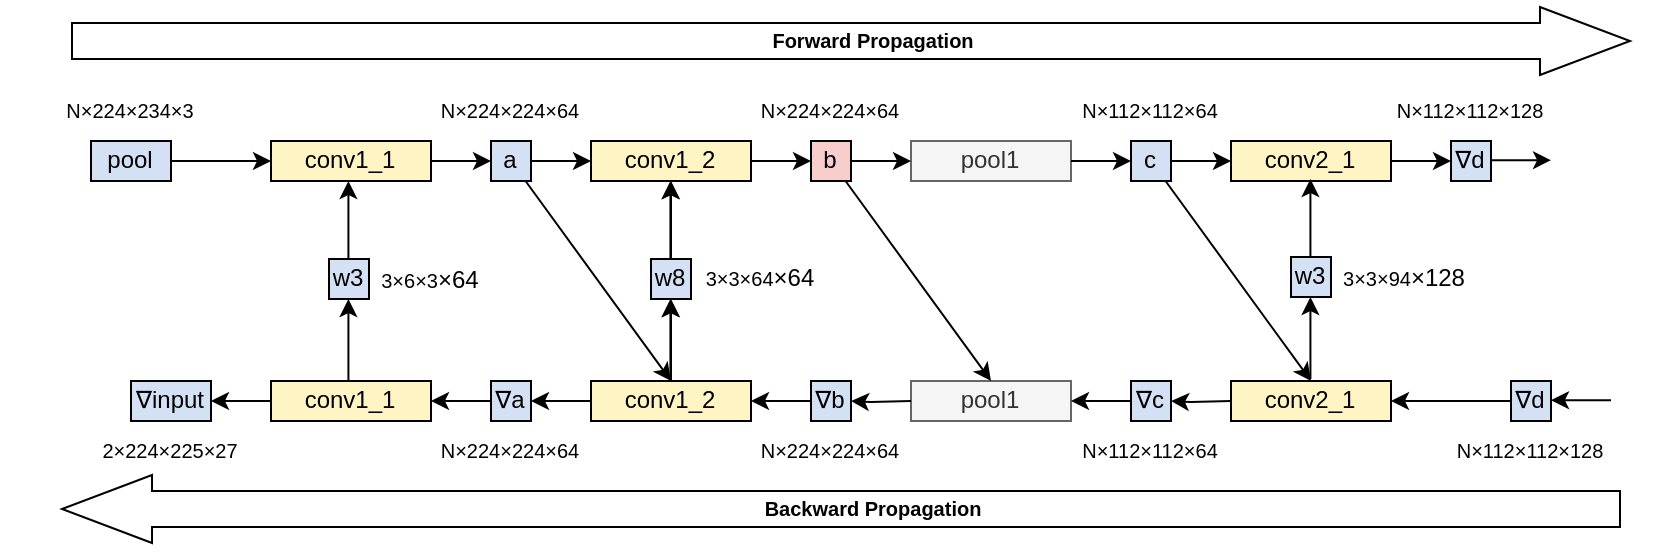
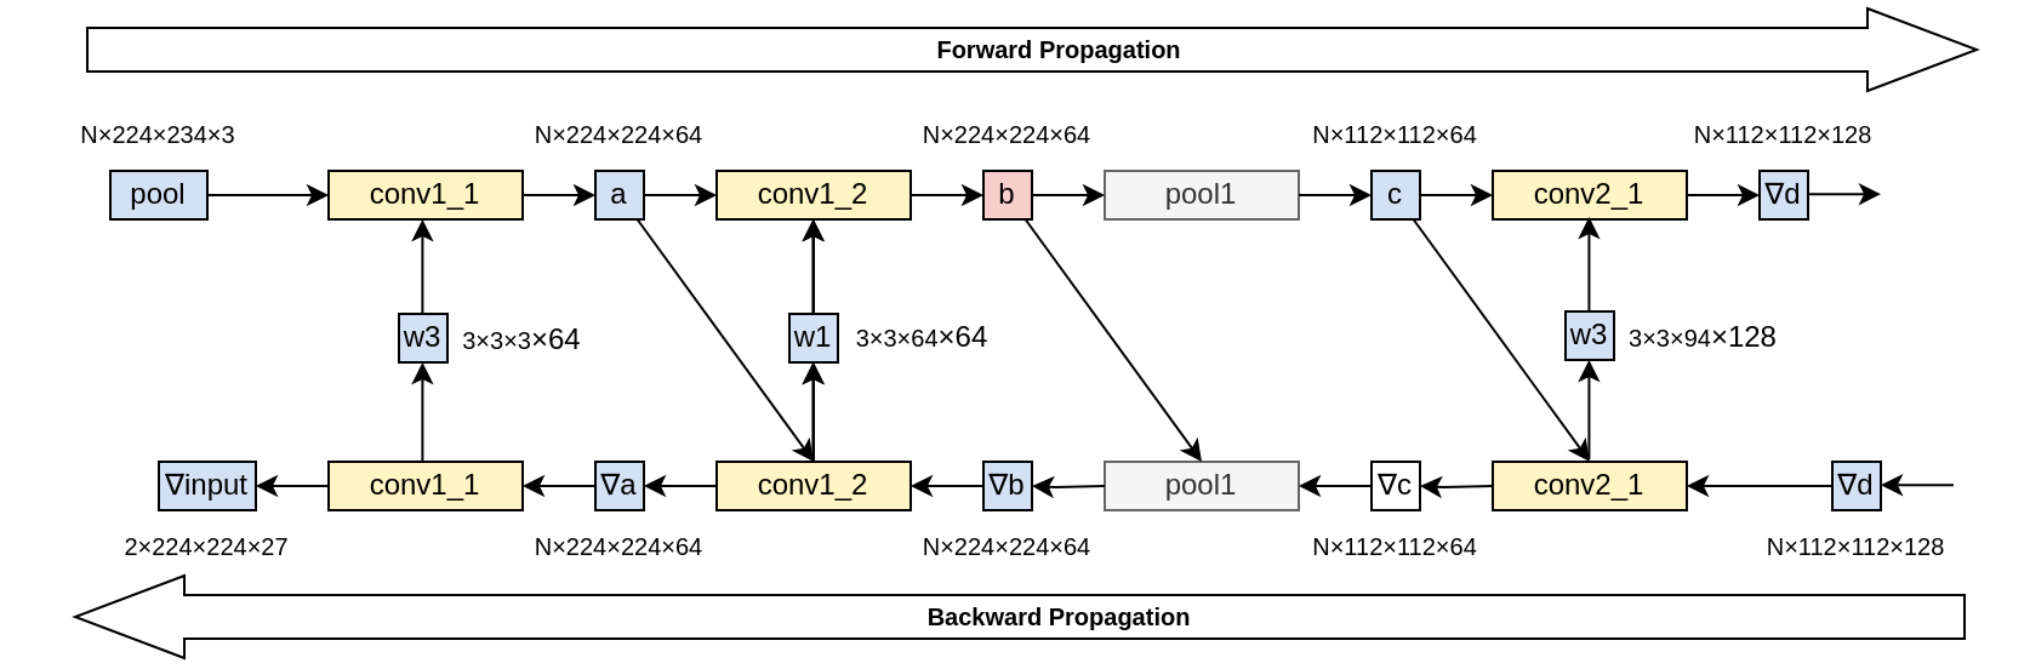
- <mxCell id="45" value="w8" style="rounded=0;whiteSpace=wrap;html=1;fillColor=#D4E1F5;" vertex="1" parent="1"><mxGeometry x="325" y="129" width="20" height="20" as="geometry" /></mxCell>
+ <mxCell id="45" value="w1" style="rounded=0;whiteSpace=wrap;html=1;fillColor=#D4E1F5;" vertex="1" parent="1"><mxGeometry x="325" y="129" width="20" height="20" as="geometry" /></mxCell>
- <mxCell id="66" value="&lt;font style=&quot;font-size: 10px;&quot;&gt;3×6×3&lt;/font&gt;×64" style="text;html=1;strokeColor=none;fillColor=none;align=center;verticalAlign=middle;whiteSpace=wrap;rounded=0;" vertex="1" parent="1"><mxGeometry x="175" y="123" width="80" height="34" as="geometry" /></mxCell>
+ <mxCell id="66" value="&lt;font style=&quot;font-size: 10px;&quot;&gt;3×3×3&lt;/font&gt;×64" style="text;html=1;strokeColor=none;fillColor=none;align=center;verticalAlign=middle;whiteSpace=wrap;rounded=0;" vertex="1" parent="1"><mxGeometry x="175" y="123" width="80" height="34" as="geometry" /></mxCell>
- <mxCell id="36" value="∇c" style="rounded=0;whiteSpace=wrap;html=1;fillColor=#D4E1F5;" vertex="1" parent="1"><mxGeometry x="565" y="190" width="20" height="20" as="geometry" /></mxCell>
+ <mxCell id="36" value="∇c" style="rounded=0;whiteSpace=wrap;html=1;fillColor=#ffffff;" vertex="1" parent="1"><mxGeometry x="565" y="190" width="20" height="20" as="geometry" /></mxCell>
- <mxCell id="62" value="&lt;font style=&quot;font-size: 10px;&quot;&gt;2×224×225×27&lt;/font&gt;" style="text;html=1;strokeColor=none;fillColor=none;align=center;verticalAlign=middle;whiteSpace=wrap;rounded=0;" vertex="1" parent="1"><mxGeometry x="40" y="200" width="90" height="50" as="geometry" /></mxCell>
+ <mxCell id="62" value="&lt;font style=&quot;font-size: 10px;&quot;&gt;2×224×224×27&lt;/font&gt;" style="text;html=1;strokeColor=none;fillColor=none;align=center;verticalAlign=middle;whiteSpace=wrap;rounded=0;" vertex="1" parent="1"><mxGeometry x="40" y="200" width="90" height="50" as="geometry" /></mxCell>
